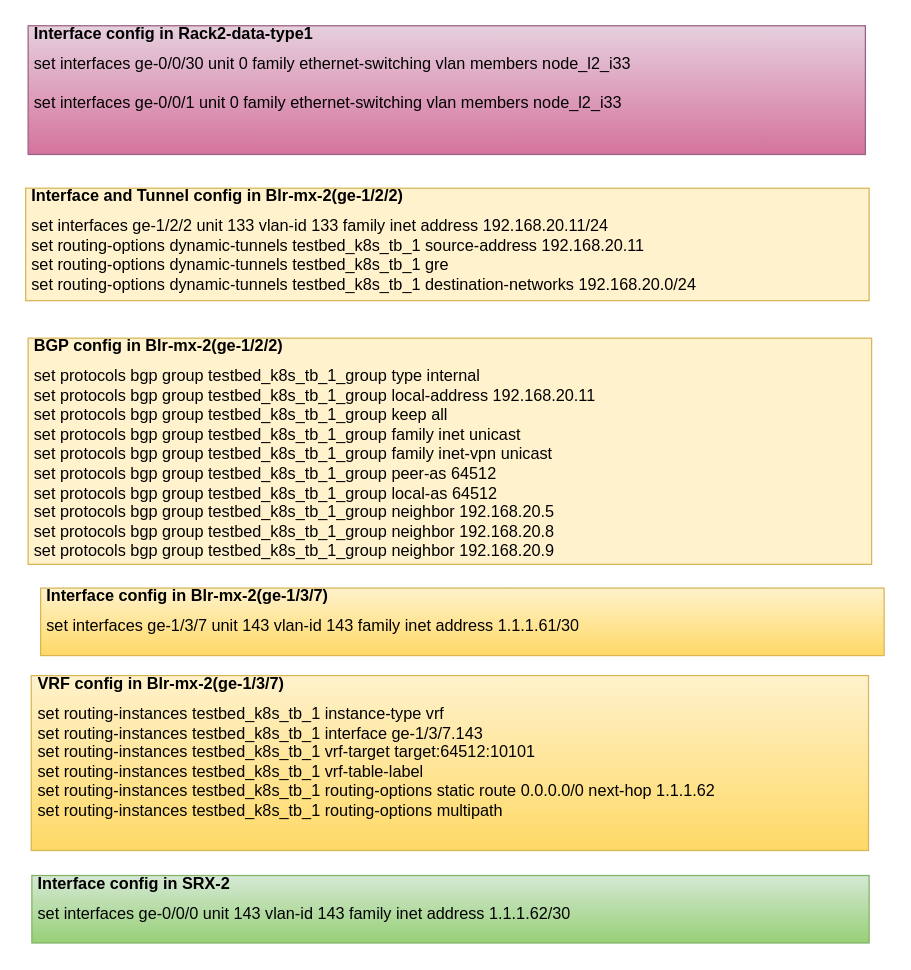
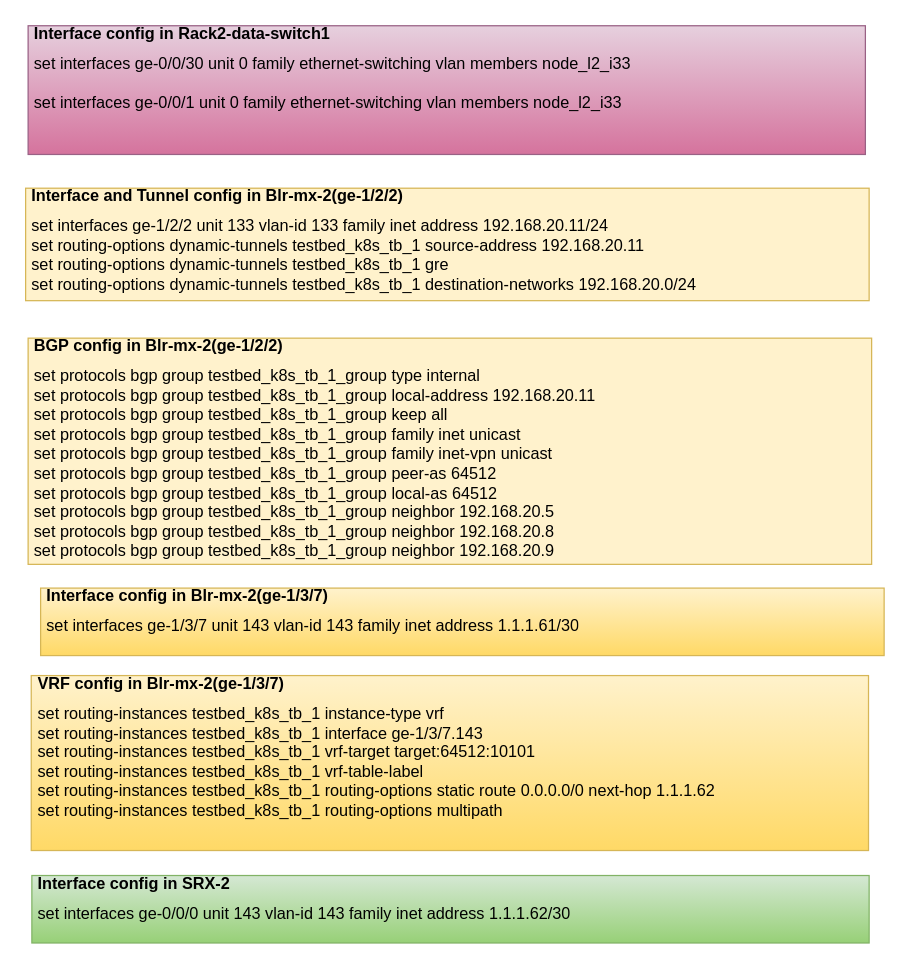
- <mxCell id="6" value="&lt;h1 style=&quot;font-size: 13px&quot;&gt;&lt;font style=&quot;font-size: 13px&quot;&gt;Interface config in Rack2-data-type1&lt;/font&gt;&lt;/h1&gt;&lt;div style=&quot;font-size: 13px&quot;&gt;&lt;font style=&quot;font-size: 13px&quot;&gt;set interfaces ge-0/0/30 unit 0 family ethernet-switching vlan members node_l2_i33&lt;/font&gt;&lt;br&gt;&lt;/div&gt;&lt;div style=&quot;font-size: 13px&quot;&gt;&lt;font style=&quot;font-size: 13px&quot;&gt;&lt;br&gt;&lt;/font&gt;&lt;/div&gt;&lt;div&gt;&lt;font&gt;&lt;span style=&quot;font-size: 13px&quot;&gt;set interfaces ge-0/0/1 unit 0 family ethernet-switching vlan members node_l2_i33&lt;/span&gt;&lt;br&gt;&lt;/font&gt;&lt;/div&gt;" style="text;html=1;strokeColor=#996185;fillColor=#e6d0de;spacing=5;spacingTop=-20;whiteSpace=wrap;overflow=hidden;rounded=0;gradientColor=#d5739d;" parent="1" vertex="1"><mxGeometry x="22" y="20" width="670" height="103" as="geometry" /></mxCell>
+ <mxCell id="6" value="&lt;h1 style=&quot;font-size: 13px&quot;&gt;&lt;font style=&quot;font-size: 13px&quot;&gt;Interface config in Rack2-data-switch1&lt;/font&gt;&lt;/h1&gt;&lt;div style=&quot;font-size: 13px&quot;&gt;&lt;font style=&quot;font-size: 13px&quot;&gt;set interfaces ge-0/0/30 unit 0 family ethernet-switching vlan members node_l2_i33&lt;/font&gt;&lt;br&gt;&lt;/div&gt;&lt;div style=&quot;font-size: 13px&quot;&gt;&lt;font style=&quot;font-size: 13px&quot;&gt;&lt;br&gt;&lt;/font&gt;&lt;/div&gt;&lt;div&gt;&lt;font&gt;&lt;span style=&quot;font-size: 13px&quot;&gt;set interfaces ge-0/0/1 unit 0 family ethernet-switching vlan members node_l2_i33&lt;/span&gt;&lt;br&gt;&lt;/font&gt;&lt;/div&gt;" style="text;html=1;strokeColor=#996185;fillColor=#e6d0de;spacing=5;spacingTop=-20;whiteSpace=wrap;overflow=hidden;rounded=0;gradientColor=#d5739d;" parent="1" vertex="1"><mxGeometry x="22" y="20" width="670" height="103" as="geometry" /></mxCell>
